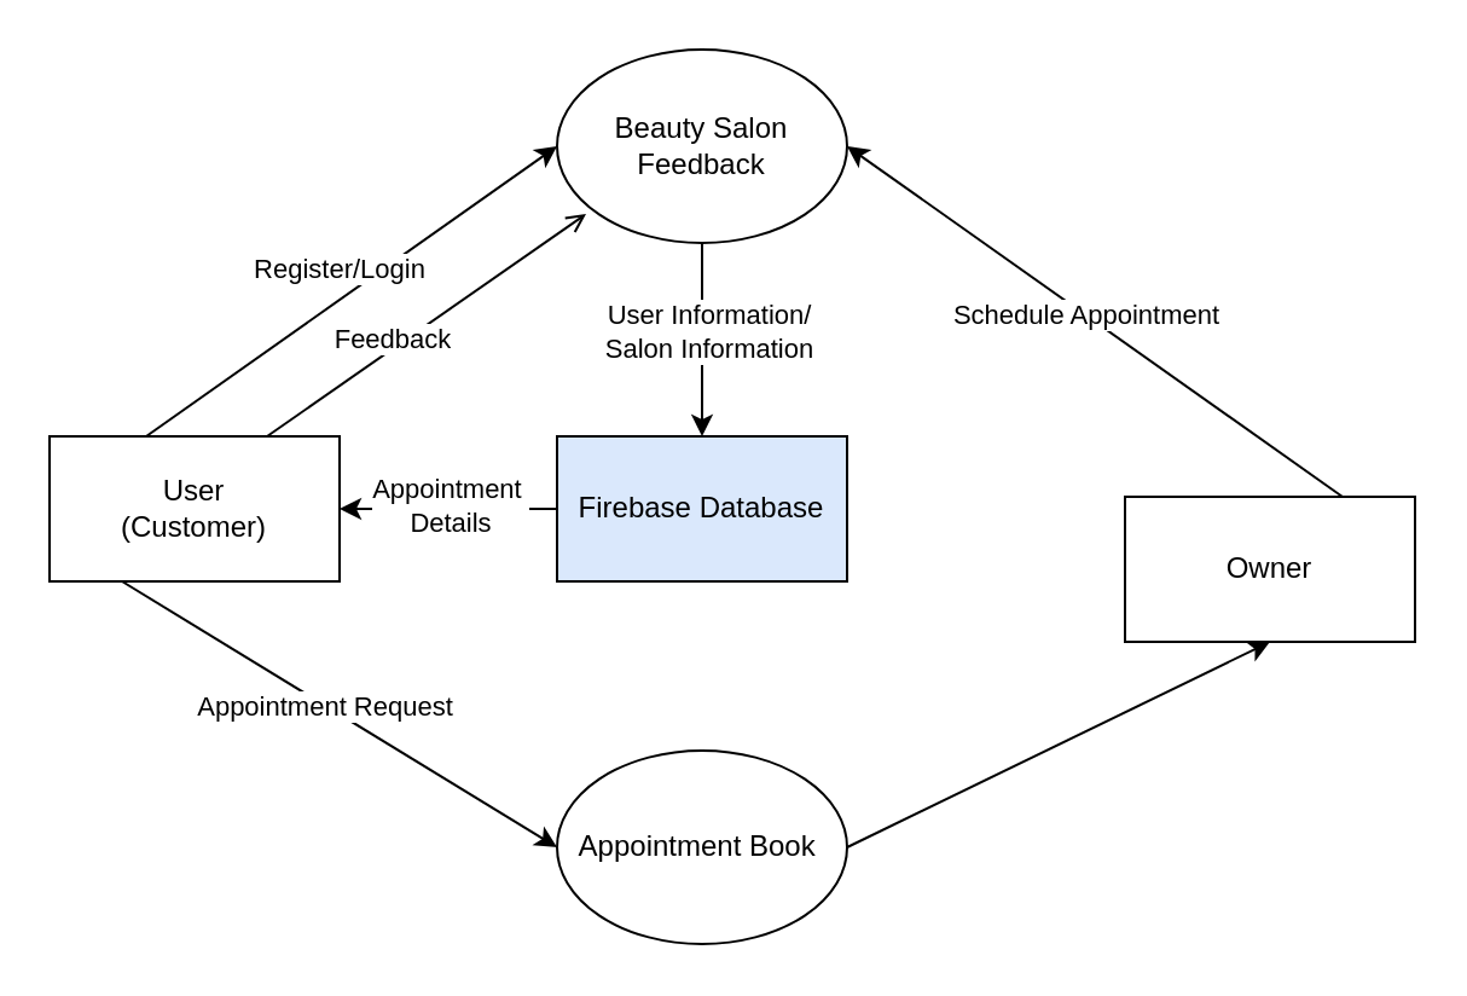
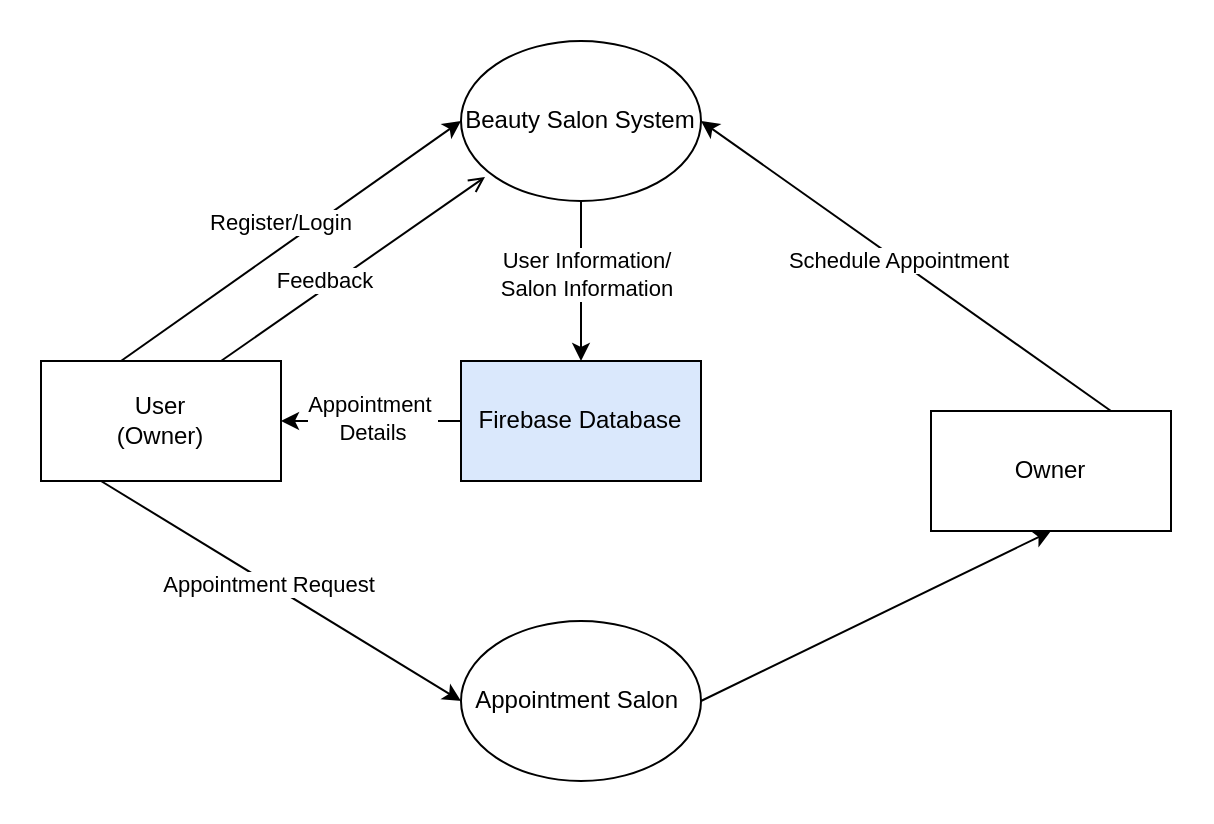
- <mxCell id="2" value="Beauty Salon Feedback" style="ellipse;whiteSpace=wrap;html=1;" vertex="1" parent="1"><mxGeometry x="230" y="20" width="120" height="80" as="geometry" /></mxCell>
+ <mxCell id="2" value="Beauty Salon System" style="ellipse;whiteSpace=wrap;html=1;" vertex="1" parent="1"><mxGeometry x="230" y="20" width="120" height="80" as="geometry" /></mxCell>
- <mxCell id="4" value="User&lt;div&gt;(Customer)&lt;/div&gt;" style="rounded=0;whiteSpace=wrap;html=1;" vertex="1" parent="1"><mxGeometry x="20" y="180" width="120" height="60" as="geometry" /></mxCell>
+ <mxCell id="4" value="User&lt;div&gt;(Owner)&lt;/div&gt;" style="rounded=0;whiteSpace=wrap;html=1;" vertex="1" parent="1"><mxGeometry x="20" y="180" width="120" height="60" as="geometry" /></mxCell>
- <mxCell id="3" value="Appointment Book&amp;nbsp;" style="ellipse;whiteSpace=wrap;html=1;" vertex="1" parent="1"><mxGeometry x="230" y="310" width="120" height="80" as="geometry" /></mxCell>
+ <mxCell id="3" value="Appointment Salon&amp;nbsp;" style="ellipse;whiteSpace=wrap;html=1;" vertex="1" parent="1"><mxGeometry x="230" y="310" width="120" height="80" as="geometry" /></mxCell>
